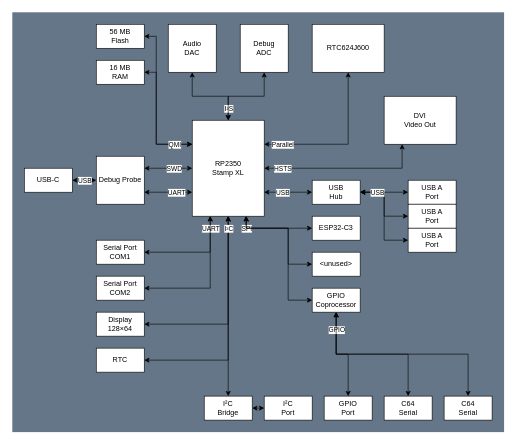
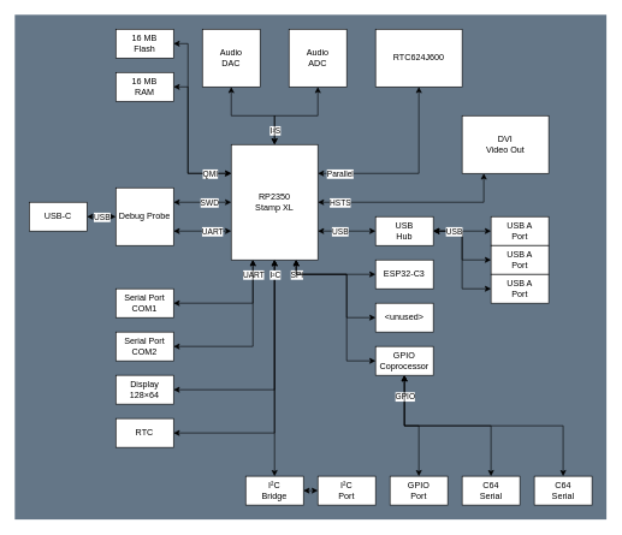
- <mxCell id="26" value="56 MB&lt;br&gt;Flash" style="rounded=0;whiteSpace=wrap;html=1;" vertex="1" parent="1"><mxGeometry x="160" y="40" width="80" height="40" as="geometry" /></mxCell>
+ <mxCell id="26" value="16 MB&lt;br&gt;Flash" style="rounded=0;whiteSpace=wrap;html=1;" vertex="1" parent="1"><mxGeometry x="160" y="40" width="80" height="40" as="geometry" /></mxCell>
- <mxCell id="23" value="Debug&lt;br&gt;ADC" style="rounded=0;whiteSpace=wrap;html=1;" vertex="1" parent="1"><mxGeometry x="400" y="40" width="80" height="80" as="geometry" /></mxCell>
+ <mxCell id="23" value="Audio&lt;br&gt;ADC" style="rounded=0;whiteSpace=wrap;html=1;" vertex="1" parent="1"><mxGeometry x="400" y="40" width="80" height="80" as="geometry" /></mxCell>
